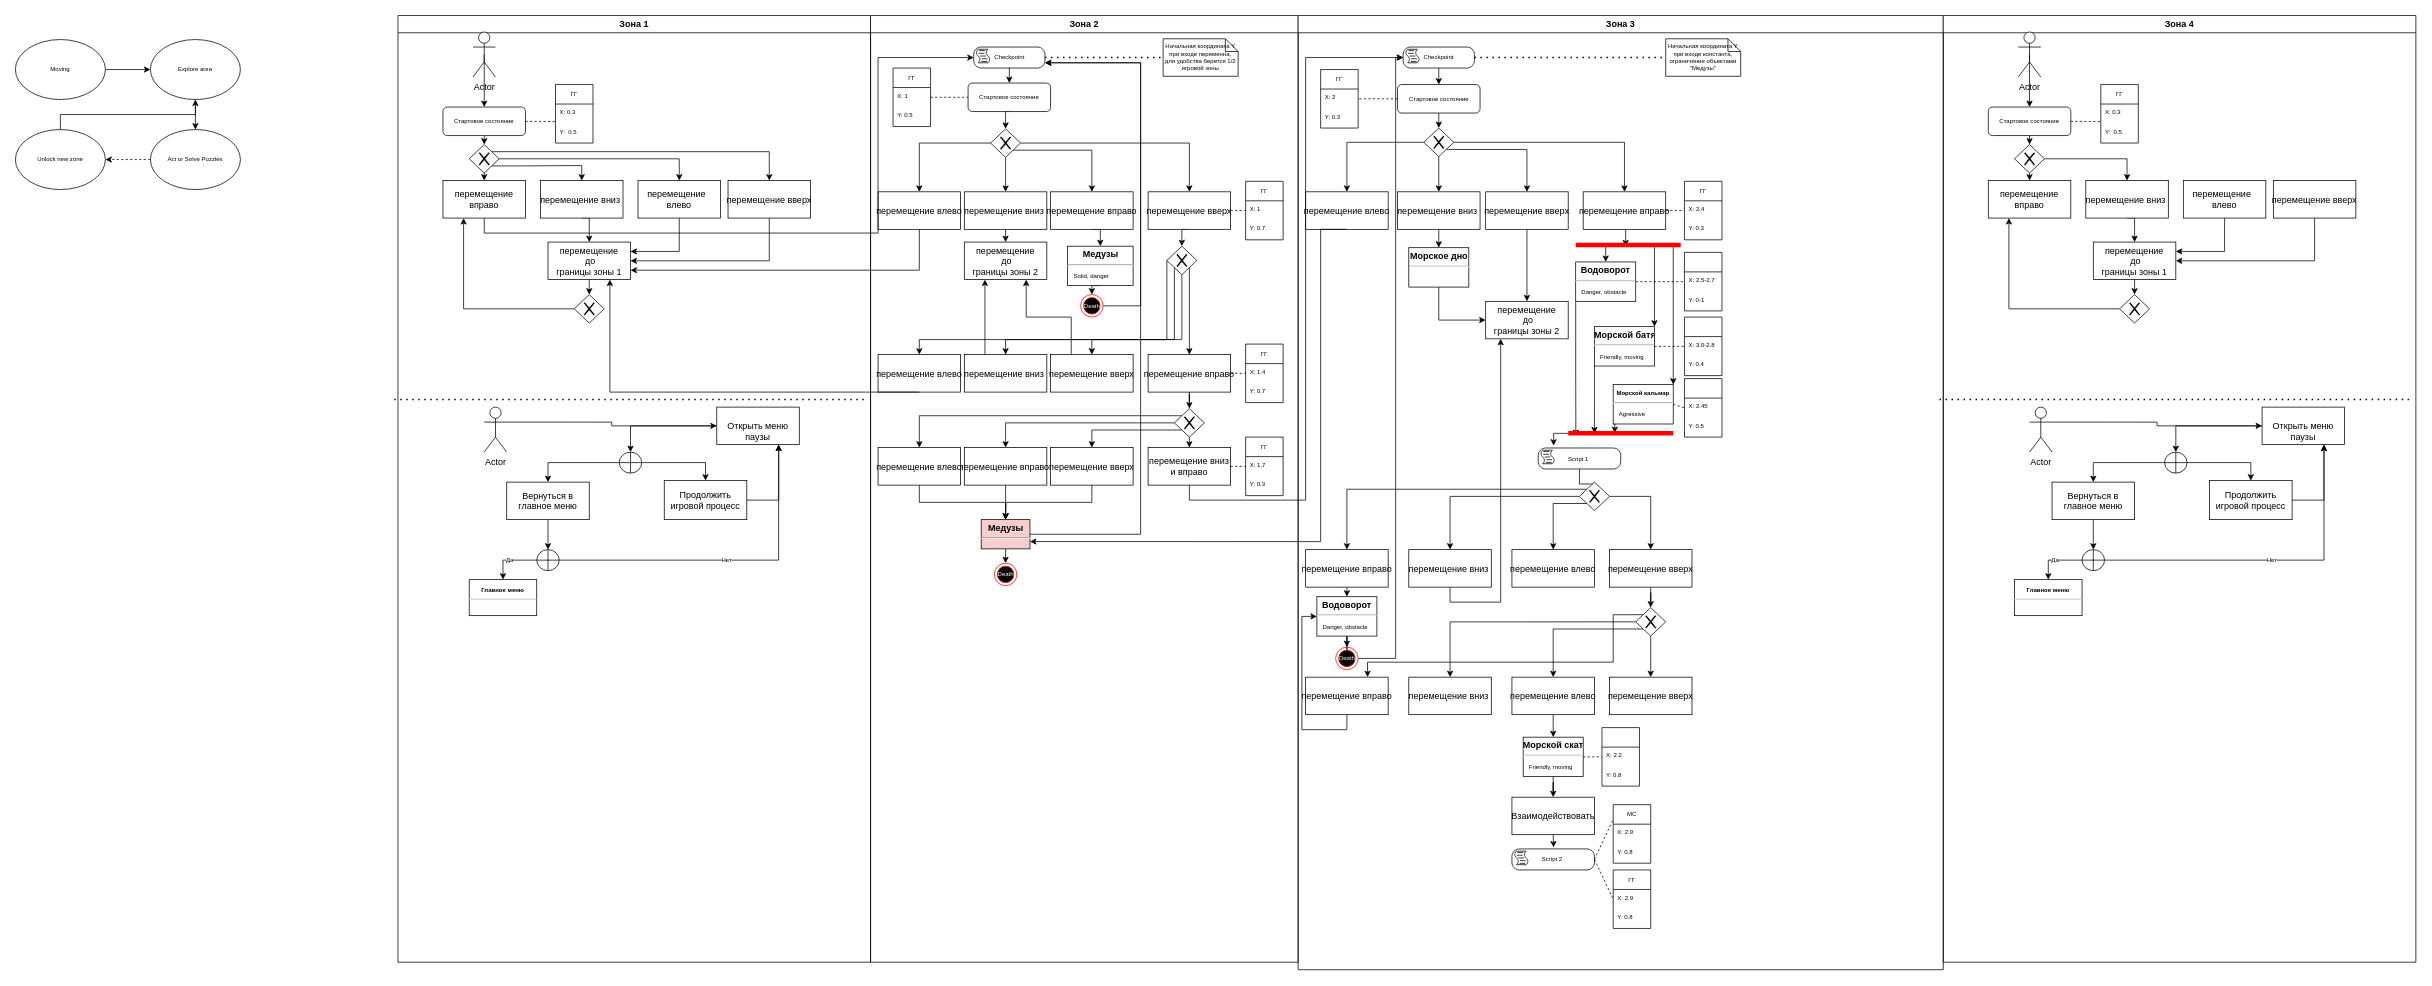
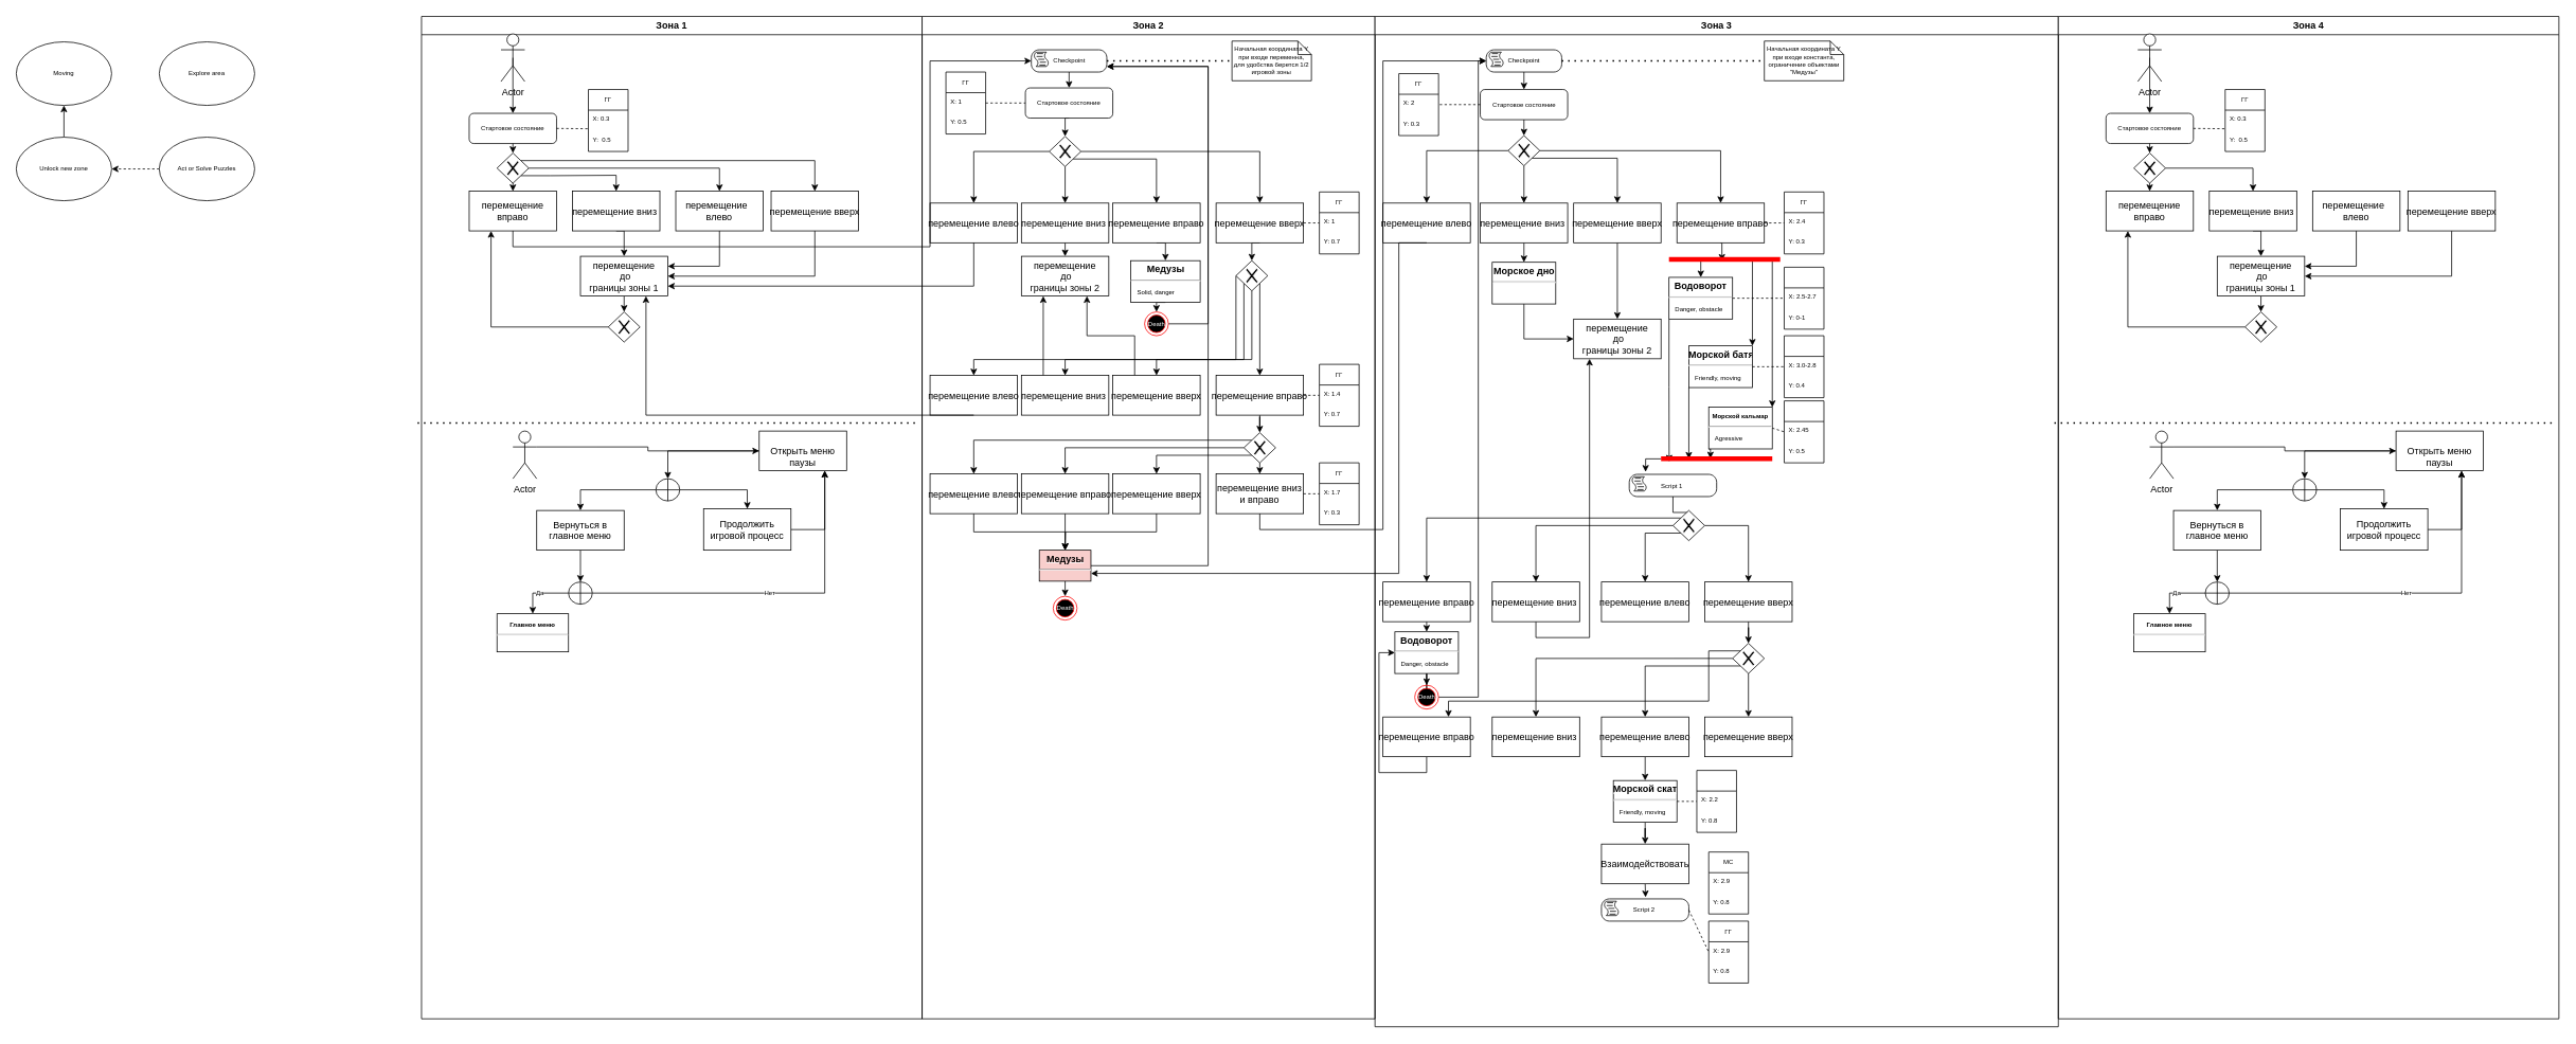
- <mxCell id="259" style="edgeStyle=orthogonalEdgeStyle;rounded=0;orthogonalLoop=1;jettySize=auto;html=1;exitX=1;exitY=0.5;exitDx=0;exitDy=0;fontSize=8;fontColor=#000000;" parent="1" source="260" target="256" edge="1"><mxGeometry relative="1" as="geometry" /></mxCell>
- <mxCell id="261" style="edgeStyle=orthogonalEdgeStyle;rounded=0;orthogonalLoop=1;jettySize=auto;html=1;exitX=0.5;exitY=0;exitDx=0;exitDy=0;fontSize=8;fontColor=#000000;" parent="1" source="262" target="256" edge="1"><mxGeometry relative="1" as="geometry" /></mxCell>
+ <mxCell id="261" style="edgeStyle=orthogonalEdgeStyle;rounded=0;orthogonalLoop=1;jettySize=auto;html=1;exitX=0.5;exitY=0;exitDx=0;exitDy=0;entryX=0.5;entryY=1;entryDx=0;entryDy=0;fontSize=8;fontColor=#000000;" parent="1" source="262" target="260" edge="1"><mxGeometry relative="1" as="geometry" /></mxCell>
- <mxCell id="255" style="edgeStyle=orthogonalEdgeStyle;rounded=0;orthogonalLoop=1;jettySize=auto;html=1;exitX=0.5;exitY=1;exitDx=0;exitDy=0;entryX=0.5;entryY=0;entryDx=0;entryDy=0;fontSize=8;fontColor=#000000;" parent="1" source="256" target="258" edge="1"><mxGeometry relative="1" as="geometry" /></mxCell>
- <mxCell id="208" value="" style="endArrow=none;dashed=1;html=1;rounded=0;fontSize=8;exitX=1;exitY=0.5;exitDx=0;exitDy=0;exitPerimeter=0;entryX=0;entryY=0.25;entryDx=0;entryDy=0;" parent="110" source="200" target="205" edge="1"><mxGeometry width="50" height="50" relative="1" as="geometry"><mxPoint x="405" y="1135" as="sourcePoint" /><mxPoint x="430" y="1188" as="targetPoint" /></mxGeometry></mxCell>
